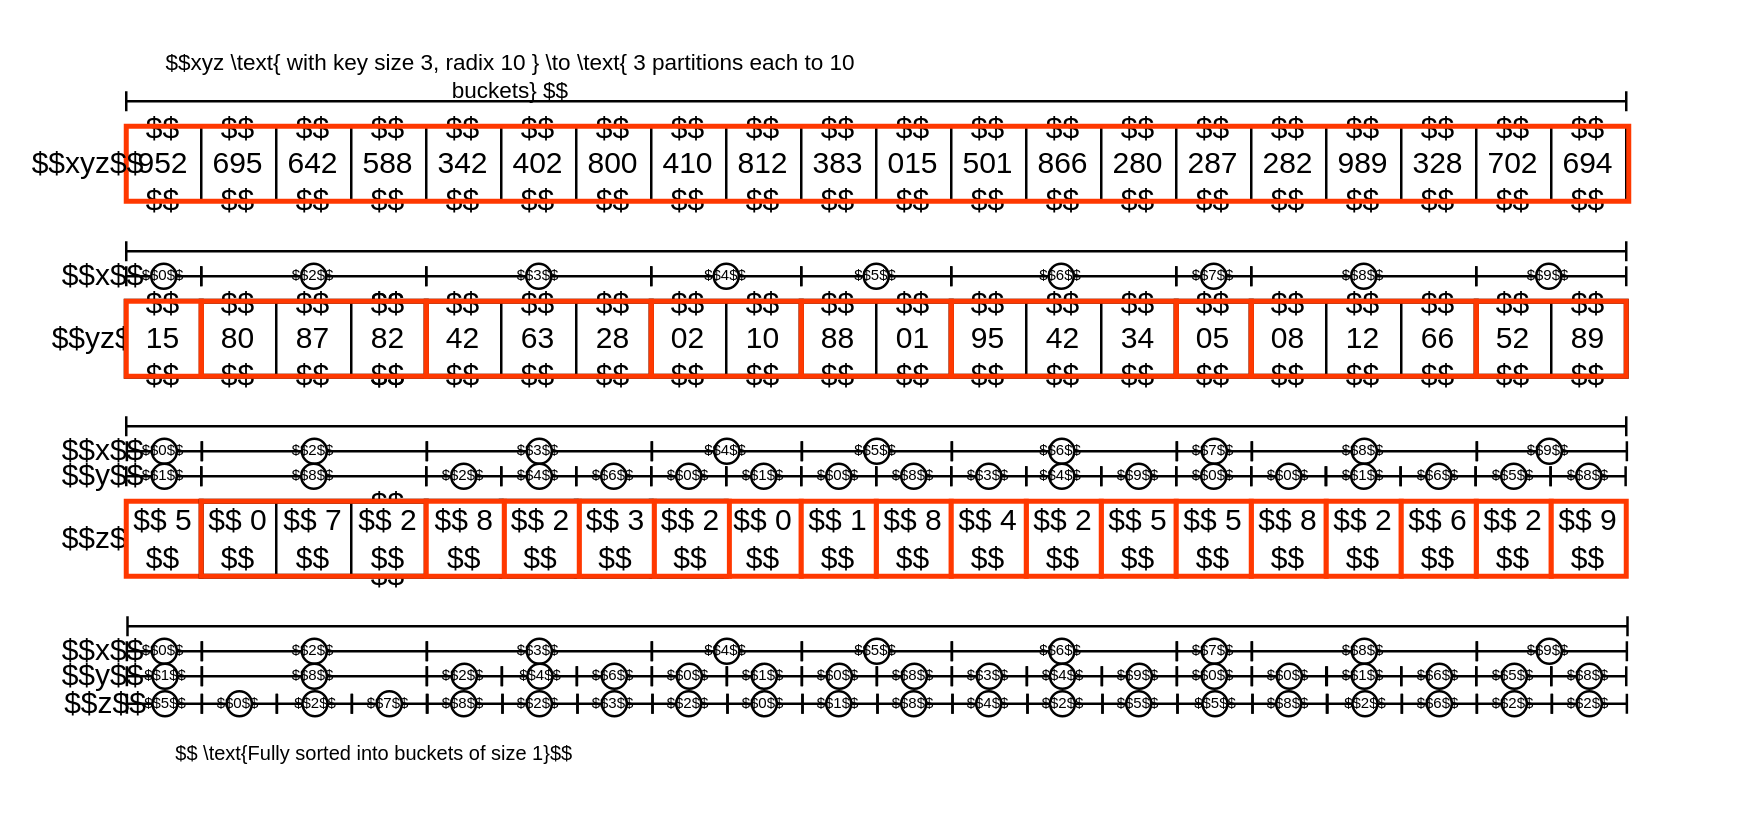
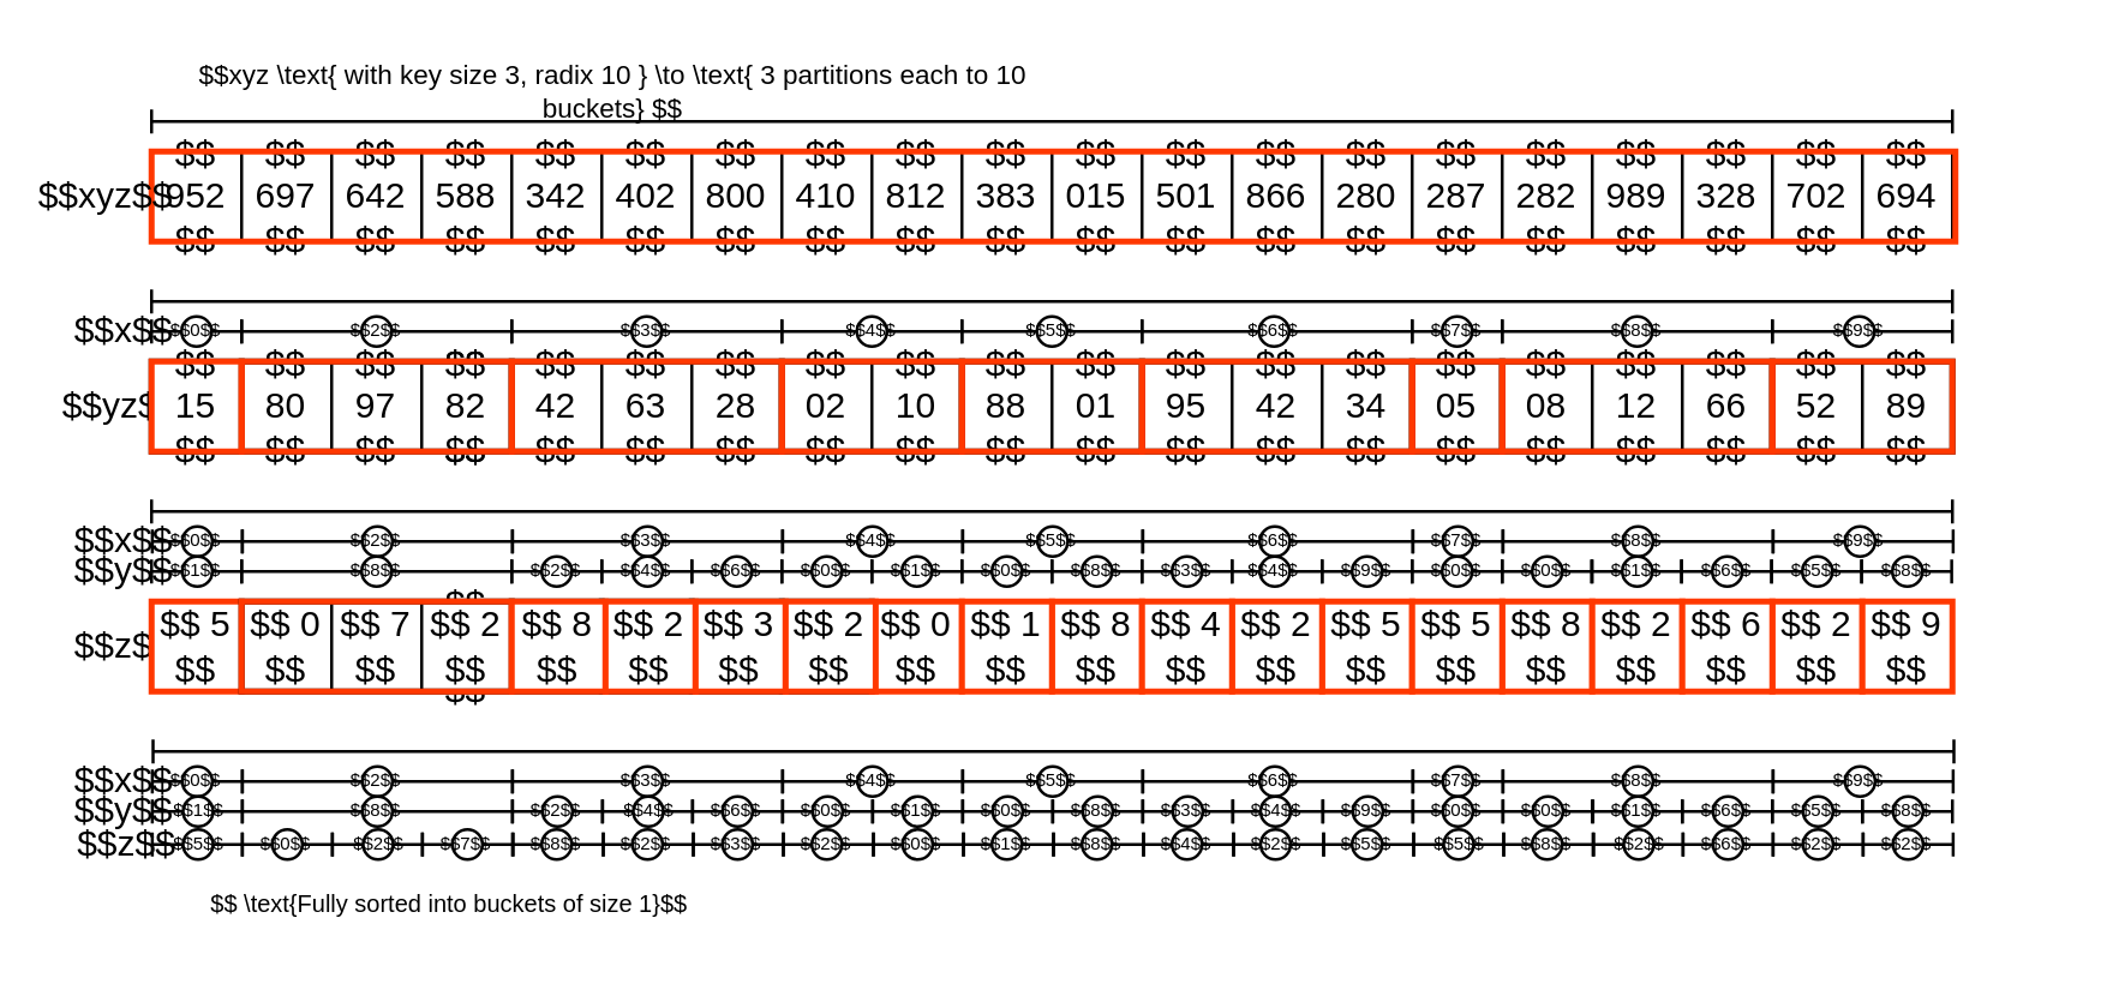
- <mxCell id="229" value="$$ 695 $$" style="rounded=0;whiteSpace=wrap;html=1;fillColor=default;fontColor=#000000;strokeColor=#000000;" parent="227" vertex="1"><mxGeometry x="30" width="30" height="30" as="geometry" /></mxCell>
+ <mxCell id="229" value="$$ 697 $$" style="rounded=0;whiteSpace=wrap;html=1;fillColor=default;fontColor=#000000;strokeColor=#000000;" parent="227" vertex="1"><mxGeometry x="30" width="30" height="30" as="geometry" /></mxCell>
- <mxCell id="280" value="$$ 87 $$" style="rounded=0;whiteSpace=wrap;html=1;fillColor=default;fontColor=#000000;strokeColor=#000000;" vertex="1" parent="1"><mxGeometry x="110" y="120" width="30" height="30" as="geometry" /></mxCell>
+ <mxCell id="280" value="$$ 97 $$" style="rounded=0;whiteSpace=wrap;html=1;fillColor=default;fontColor=#000000;strokeColor=#000000;" vertex="1" parent="1"><mxGeometry x="110" y="120" width="30" height="30" as="geometry" /></mxCell>
